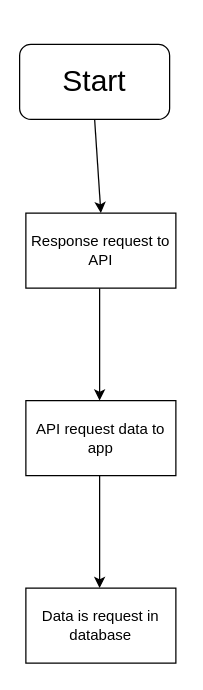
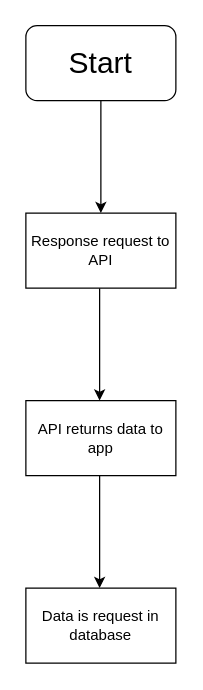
- <mxCell id="2" value="&lt;font style=&quot;font-size: 24px&quot;&gt;Start&lt;/font&gt;" style="rounded=1;whiteSpace=wrap;html=1;" parent="1" vertex="1"><mxGeometry x="15" y="35" width="120" height="60" as="geometry" /></mxCell>
+ <mxCell id="2" value="&lt;font style=&quot;font-size: 24px&quot;&gt;Start&lt;/font&gt;" style="rounded=1;whiteSpace=wrap;html=1;" parent="1" vertex="1"><mxGeometry x="20" y="20" width="120" height="60" as="geometry" /></mxCell>
- <mxCell id="3" value="API request data to app" style="rounded=0;whiteSpace=wrap;html=1;" parent="1" vertex="1"><mxGeometry x="20" y="320" width="120" height="60" as="geometry" /></mxCell>
+ <mxCell id="3" value="API returns data to app" style="rounded=0;whiteSpace=wrap;html=1;" parent="1" vertex="1"><mxGeometry x="20" y="320" width="120" height="60" as="geometry" /></mxCell>
